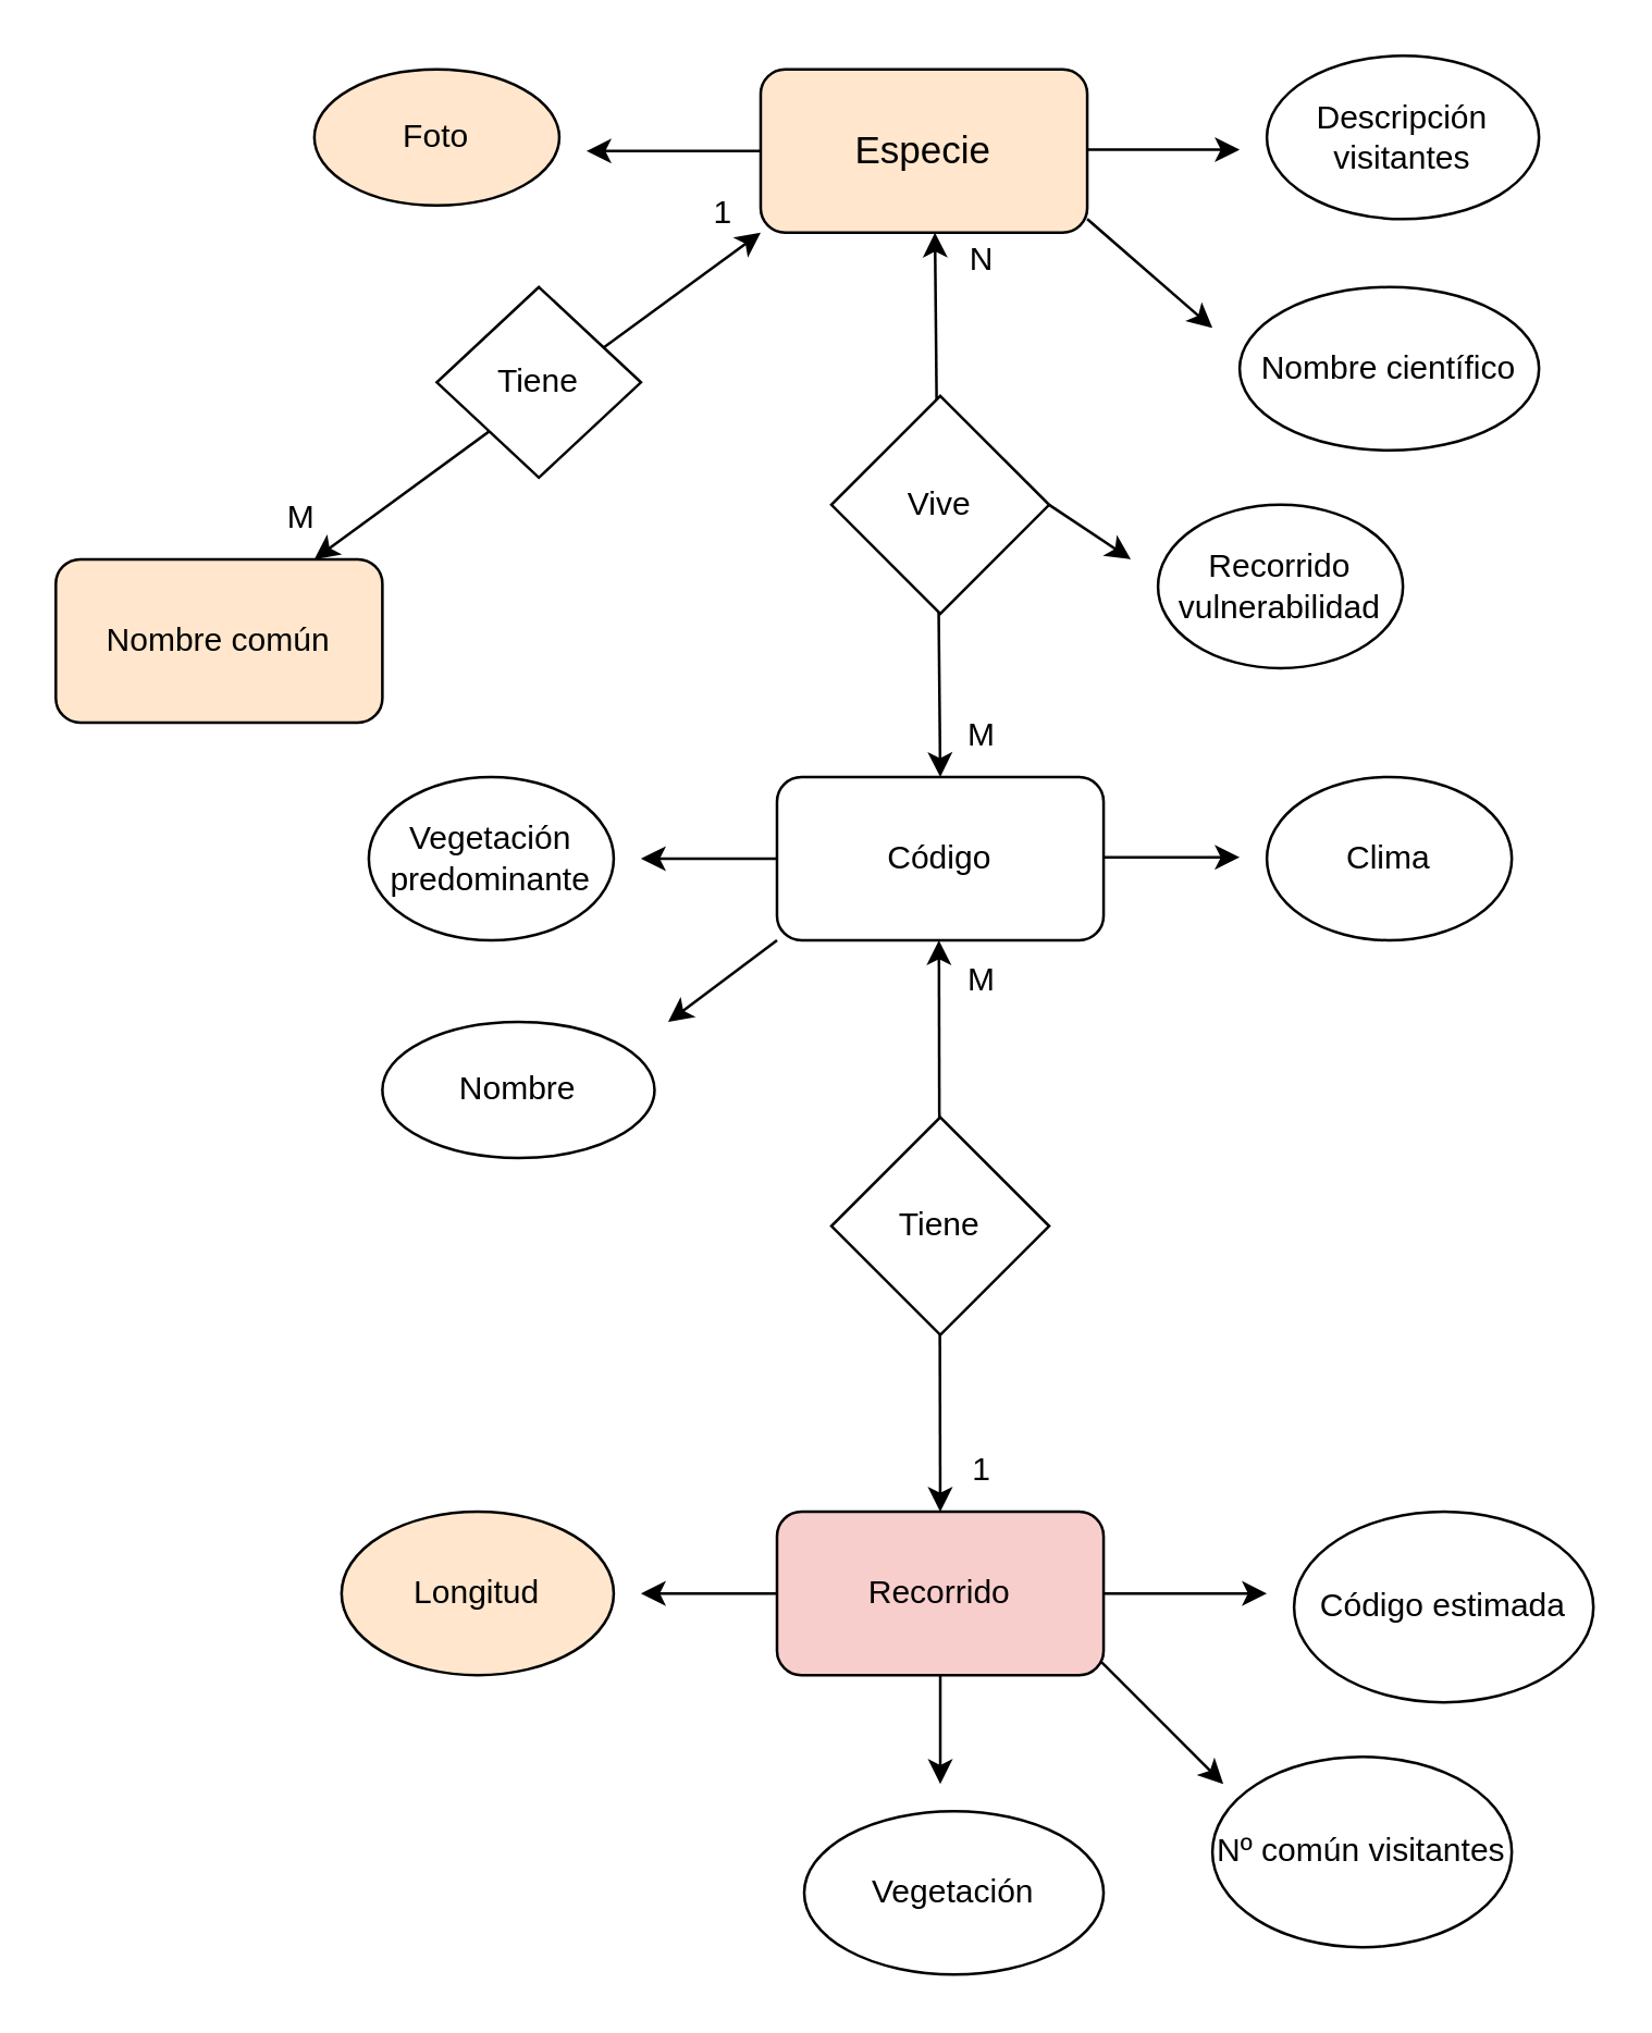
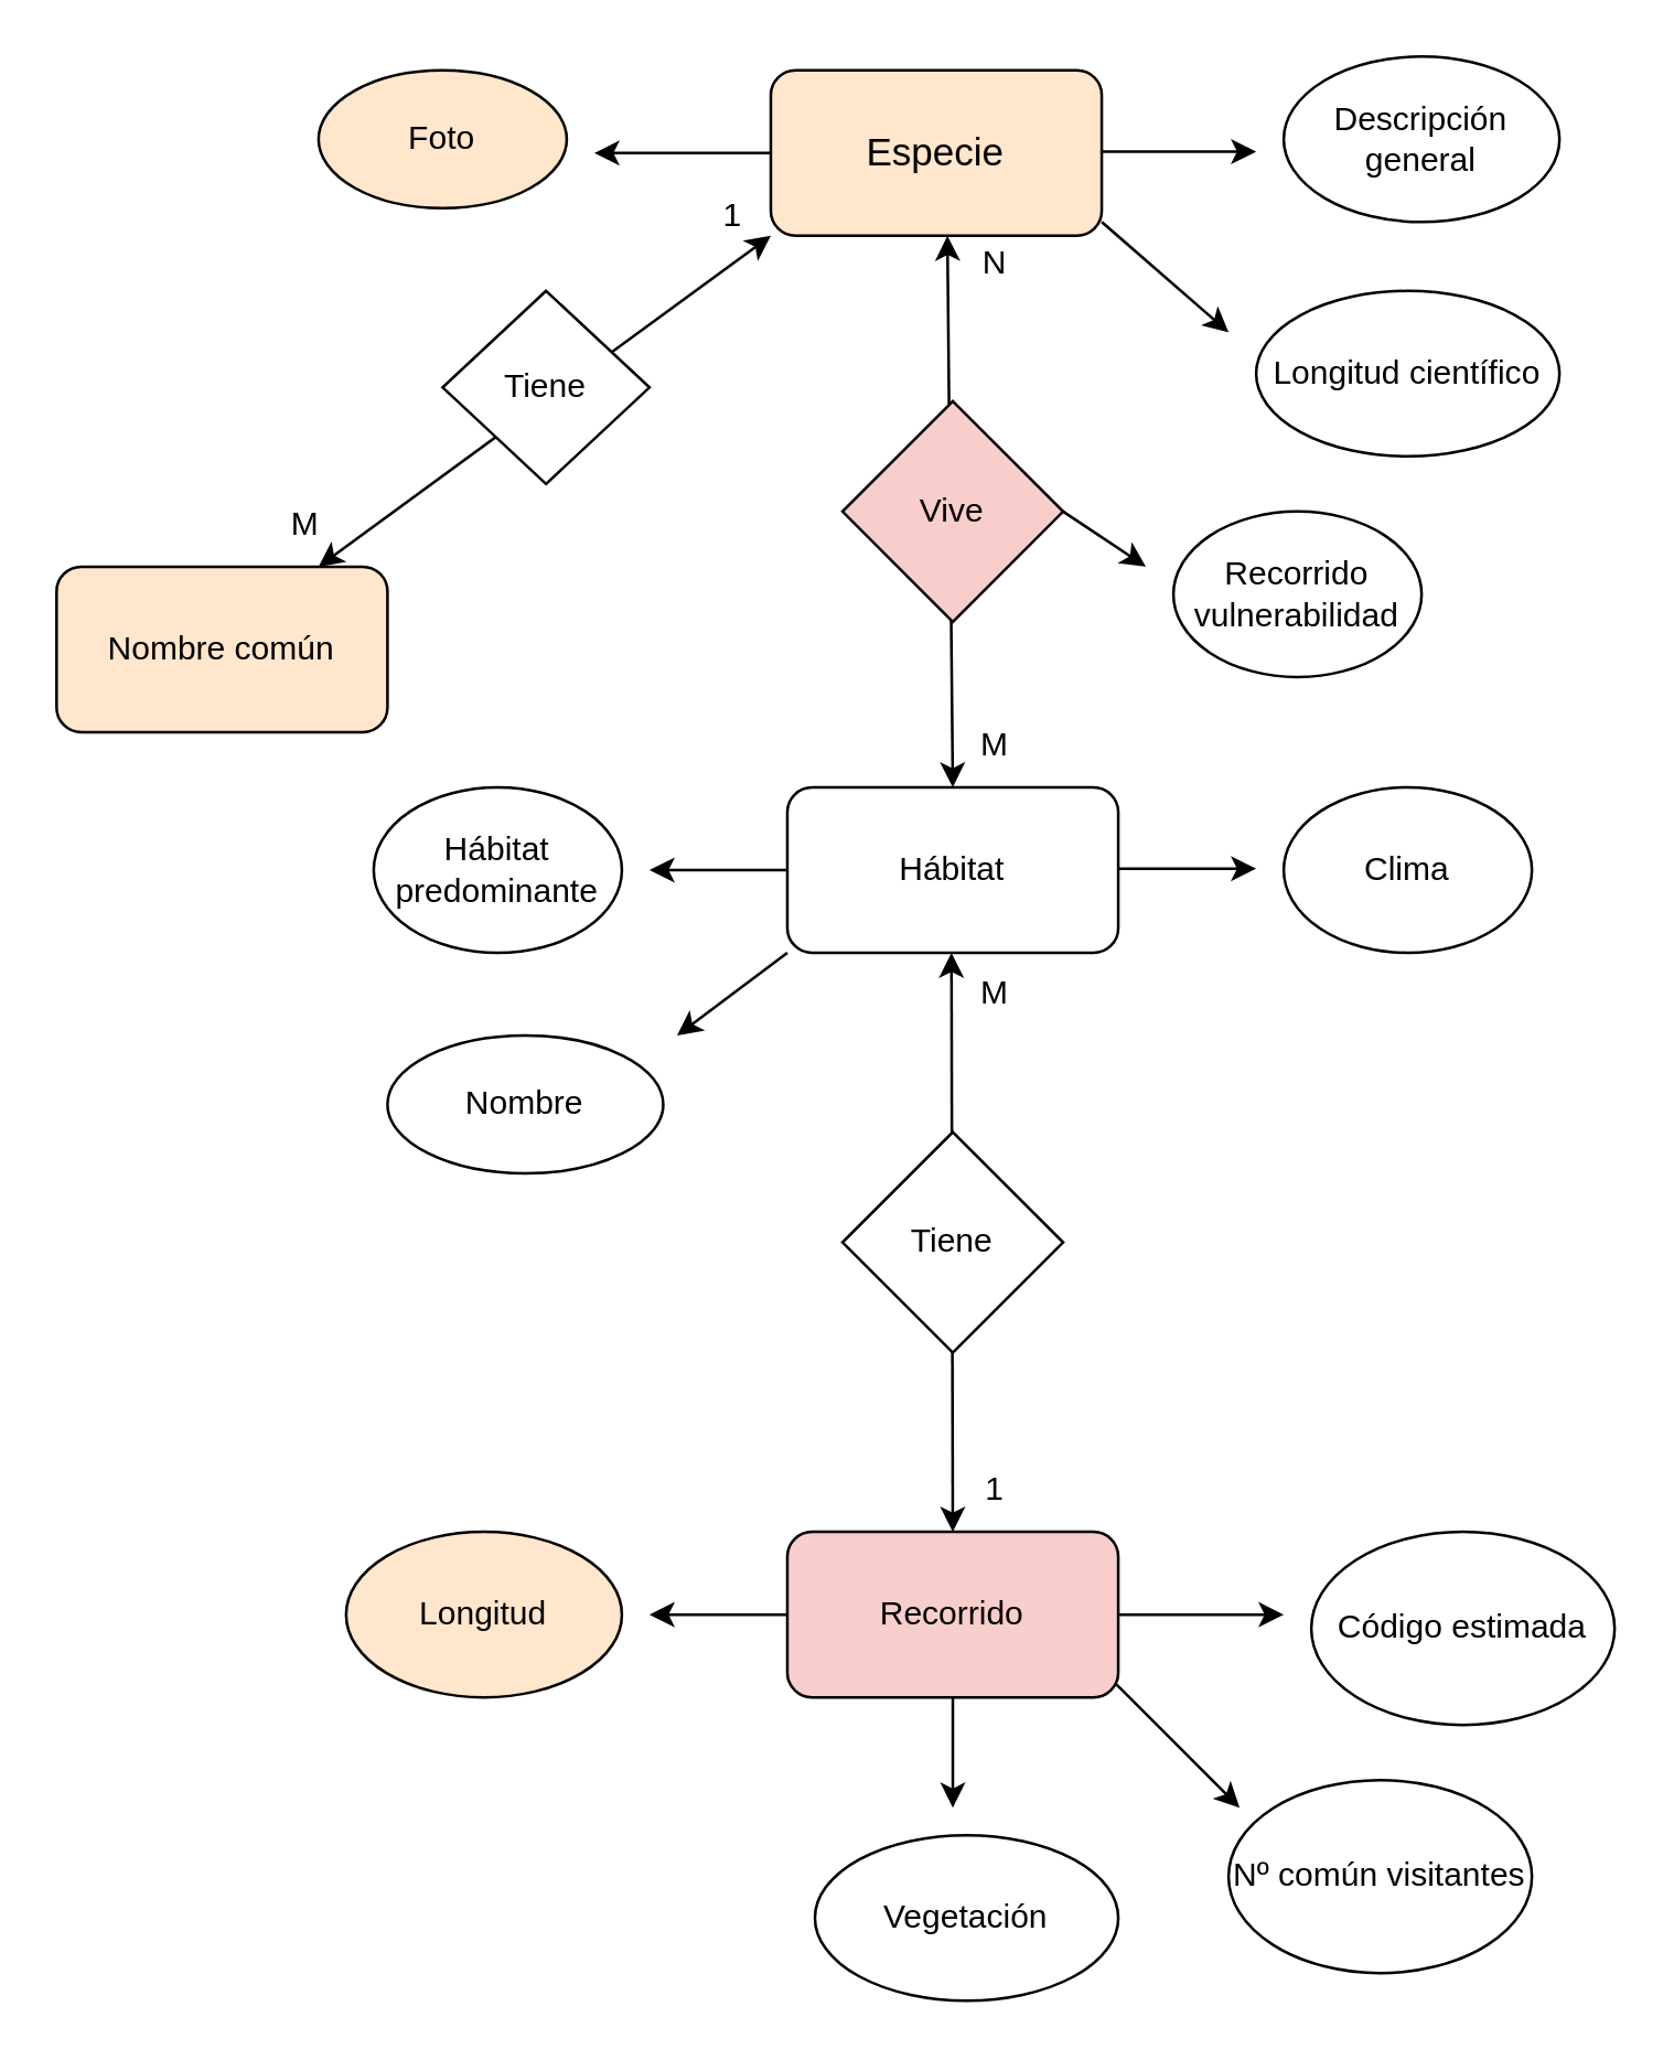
- <mxCell id="7" value="Descripción visitantes" style="ellipse;whiteSpace=wrap;html=1;" vertex="1" parent="1"><mxGeometry x="465" y="20" width="100" height="60" as="geometry" /></mxCell>
+ <mxCell id="7" value="Descripción general" style="ellipse;whiteSpace=wrap;html=1;" vertex="1" parent="1"><mxGeometry x="465" y="20" width="100" height="60" as="geometry" /></mxCell>
- <mxCell id="6" value="Nombre científico" style="ellipse;whiteSpace=wrap;html=1;" vertex="1" parent="1"><mxGeometry x="455" y="105" width="110" height="60" as="geometry" /></mxCell>
+ <mxCell id="6" value="Longitud científico" style="ellipse;whiteSpace=wrap;html=1;" vertex="1" parent="1"><mxGeometry x="455" y="105" width="110" height="60" as="geometry" /></mxCell>
- <mxCell id="31" value="Vive" style="rhombus;whiteSpace=wrap;html=1;" vertex="1" parent="1"><mxGeometry x="305" y="145" width="80" height="80" as="geometry" /></mxCell>
+ <mxCell id="31" value="Vive" style="rhombus;whiteSpace=wrap;html=1;fillColor=#f8cecc;" vertex="1" parent="1"><mxGeometry x="305" y="145" width="80" height="80" as="geometry" /></mxCell>
- <mxCell id="14" value="Vegetación predominante" style="ellipse;whiteSpace=wrap;html=1;" vertex="1" parent="1"><mxGeometry x="135" y="285" width="90" height="60" as="geometry" /></mxCell>
+ <mxCell id="14" value="Hábitat predominante" style="ellipse;whiteSpace=wrap;html=1;" vertex="1" parent="1"><mxGeometry x="135" y="285" width="90" height="60" as="geometry" /></mxCell>
- <mxCell id="11" value="Código" style="rounded=1;whiteSpace=wrap;html=1;" vertex="1" parent="1"><mxGeometry x="285" y="285" width="120" height="60" as="geometry" /></mxCell>
+ <mxCell id="11" value="Hábitat" style="rounded=1;whiteSpace=wrap;html=1;" vertex="1" parent="1"><mxGeometry x="285" y="285" width="120" height="60" as="geometry" /></mxCell>
